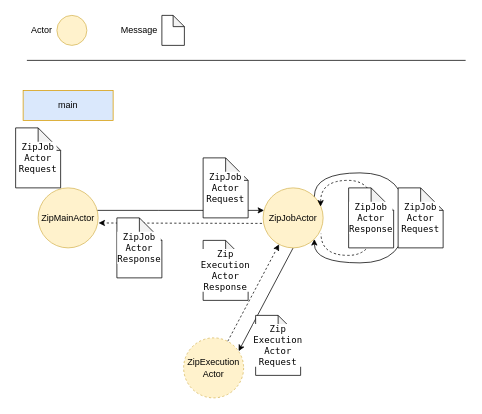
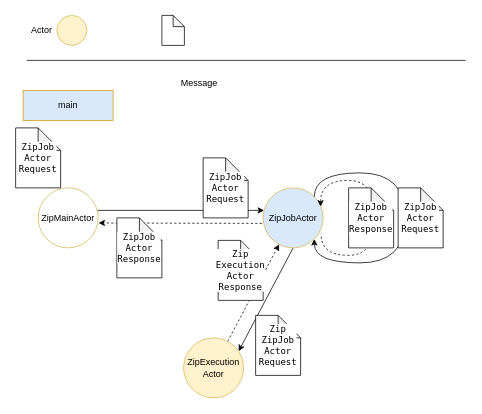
- <mxCell id="21" value="Message" style="text;html=1;strokeColor=none;fillColor=none;align=center;verticalAlign=middle;whiteSpace=wrap;rounded=0;" parent="1" vertex="1"><mxGeometry x="155" y="25" width="60" height="30" as="geometry" /></mxCell>
+ <mxCell id="21" value="Message" style="text;html=1;strokeColor=none;fillColor=none;align=center;verticalAlign=middle;whiteSpace=wrap;rounded=0;" parent="1" vertex="1"><mxGeometry x="235" y="95" width="60" height="30" as="geometry" /></mxCell>
- <mxCell id="3" value="ZipMainActor" style="ellipse;whiteSpace=wrap;html=1;aspect=fixed;fillColor=#fff2cc;strokeColor=#d6b656;" parent="1" vertex="1"><mxGeometry x="50" y="250" width="80" height="80" as="geometry" /></mxCell>
+ <mxCell id="3" value="ZipMainActor" style="ellipse;whiteSpace=wrap;html=1;aspect=fixed;fillColor=#ffffff;strokeColor=#d6b656;" parent="1" vertex="1"><mxGeometry x="50" y="250" width="80" height="80" as="geometry" /></mxCell>
- <mxCell id="6" value="ZipJobActor" style="ellipse;whiteSpace=wrap;html=1;aspect=fixed;fillColor=#fff2cc;strokeColor=#d6b656;" parent="1" vertex="1"><mxGeometry x="350" y="250" width="80" height="80" as="geometry" /></mxCell>
+ <mxCell id="6" value="ZipJobActor" style="ellipse;whiteSpace=wrap;html=1;aspect=fixed;fillColor=#dae8fc;strokeColor=#d6b656;" parent="1" vertex="1"><mxGeometry x="350" y="250" width="80" height="80" as="geometry" /></mxCell>
- <mxCell id="18" value="&lt;div style=&quot;background-color:#ffffff;color:#080808;font-family:'JetBrains Mono',monospace;font-size:9,8pt;&quot;&gt;&lt;pre&gt;&lt;span style=&quot;color: rgb(0, 0, 0);&quot;&gt;Zip&lt;br&gt;Execution&lt;br&gt;Actor&lt;br&gt;Response&lt;/span&gt;&lt;/pre&gt;&lt;/div&gt;" style="shape=note;whiteSpace=wrap;html=1;backgroundOutline=1;darkOpacity=0.05;" parent="1" vertex="1"><mxGeometry x="270" y="320" width="60" height="80" as="geometry" /></mxCell>
+ <mxCell id="18" value="&lt;div style=&quot;background-color:#ffffff;color:#080808;font-family:'JetBrains Mono',monospace;font-size:9,8pt;&quot;&gt;&lt;pre&gt;&lt;span style=&quot;color: rgb(0, 0, 0);&quot;&gt;Zip&lt;br&gt;Execution&lt;br&gt;Actor&lt;br&gt;Response&lt;/span&gt;&lt;/pre&gt;&lt;/div&gt;" style="shape=note;whiteSpace=wrap;html=1;backgroundOutline=1;darkOpacity=0.05;" parent="1" vertex="1"><mxGeometry x="290" y="320" width="60" height="80" as="geometry" /></mxCell>
- <mxCell id="19" value="&lt;div style=&quot;background-color: rgb(255, 255, 255); font-family: &amp;quot;JetBrains Mono&amp;quot;, monospace; color: rgb(8, 8, 8);&quot;&gt;&lt;pre&gt;&lt;span style=&quot;color:#000000;&quot;&gt;Zip&lt;br&gt;Execution&lt;br&gt;Actor&lt;br/&gt;Request&lt;/span&gt;&lt;/pre&gt;&lt;/div&gt;" style="shape=note;whiteSpace=wrap;html=1;backgroundOutline=1;darkOpacity=0.05;" parent="1" vertex="1"><mxGeometry x="340" y="420" width="60" height="80" as="geometry" /></mxCell>
+ <mxCell id="19" value="&lt;div style=&quot;background-color: rgb(255, 255, 255); font-family: &amp;quot;JetBrains Mono&amp;quot;, monospace; color: rgb(8, 8, 8);&quot;&gt;&lt;pre&gt;&lt;span style=&quot;color:#000000;&quot;&gt;Zip&lt;br&gt;ZipJob&lt;br&gt;Actor&lt;br/&gt;Request&lt;/span&gt;&lt;/pre&gt;&lt;/div&gt;" style="shape=note;whiteSpace=wrap;html=1;backgroundOutline=1;darkOpacity=0.05;" parent="1" vertex="1"><mxGeometry x="340" y="420" width="60" height="80" as="geometry" /></mxCell>
- <mxCell id="8" value="ZipExecution&lt;br&gt;Actor" style="ellipse;whiteSpace=wrap;html=1;aspect=fixed;fillColor=#fff2cc;strokeColor=#d6b656;dashed=1;" parent="1" vertex="1"><mxGeometry x="244" y="450" width="80" height="80" as="geometry" /></mxCell>
+ <mxCell id="8" value="ZipExecution&lt;br&gt;Actor" style="ellipse;whiteSpace=wrap;html=1;aspect=fixed;fillColor=#fff2cc;strokeColor=#d6b656;" parent="1" vertex="1"><mxGeometry x="244" y="450" width="80" height="80" as="geometry" /></mxCell>
